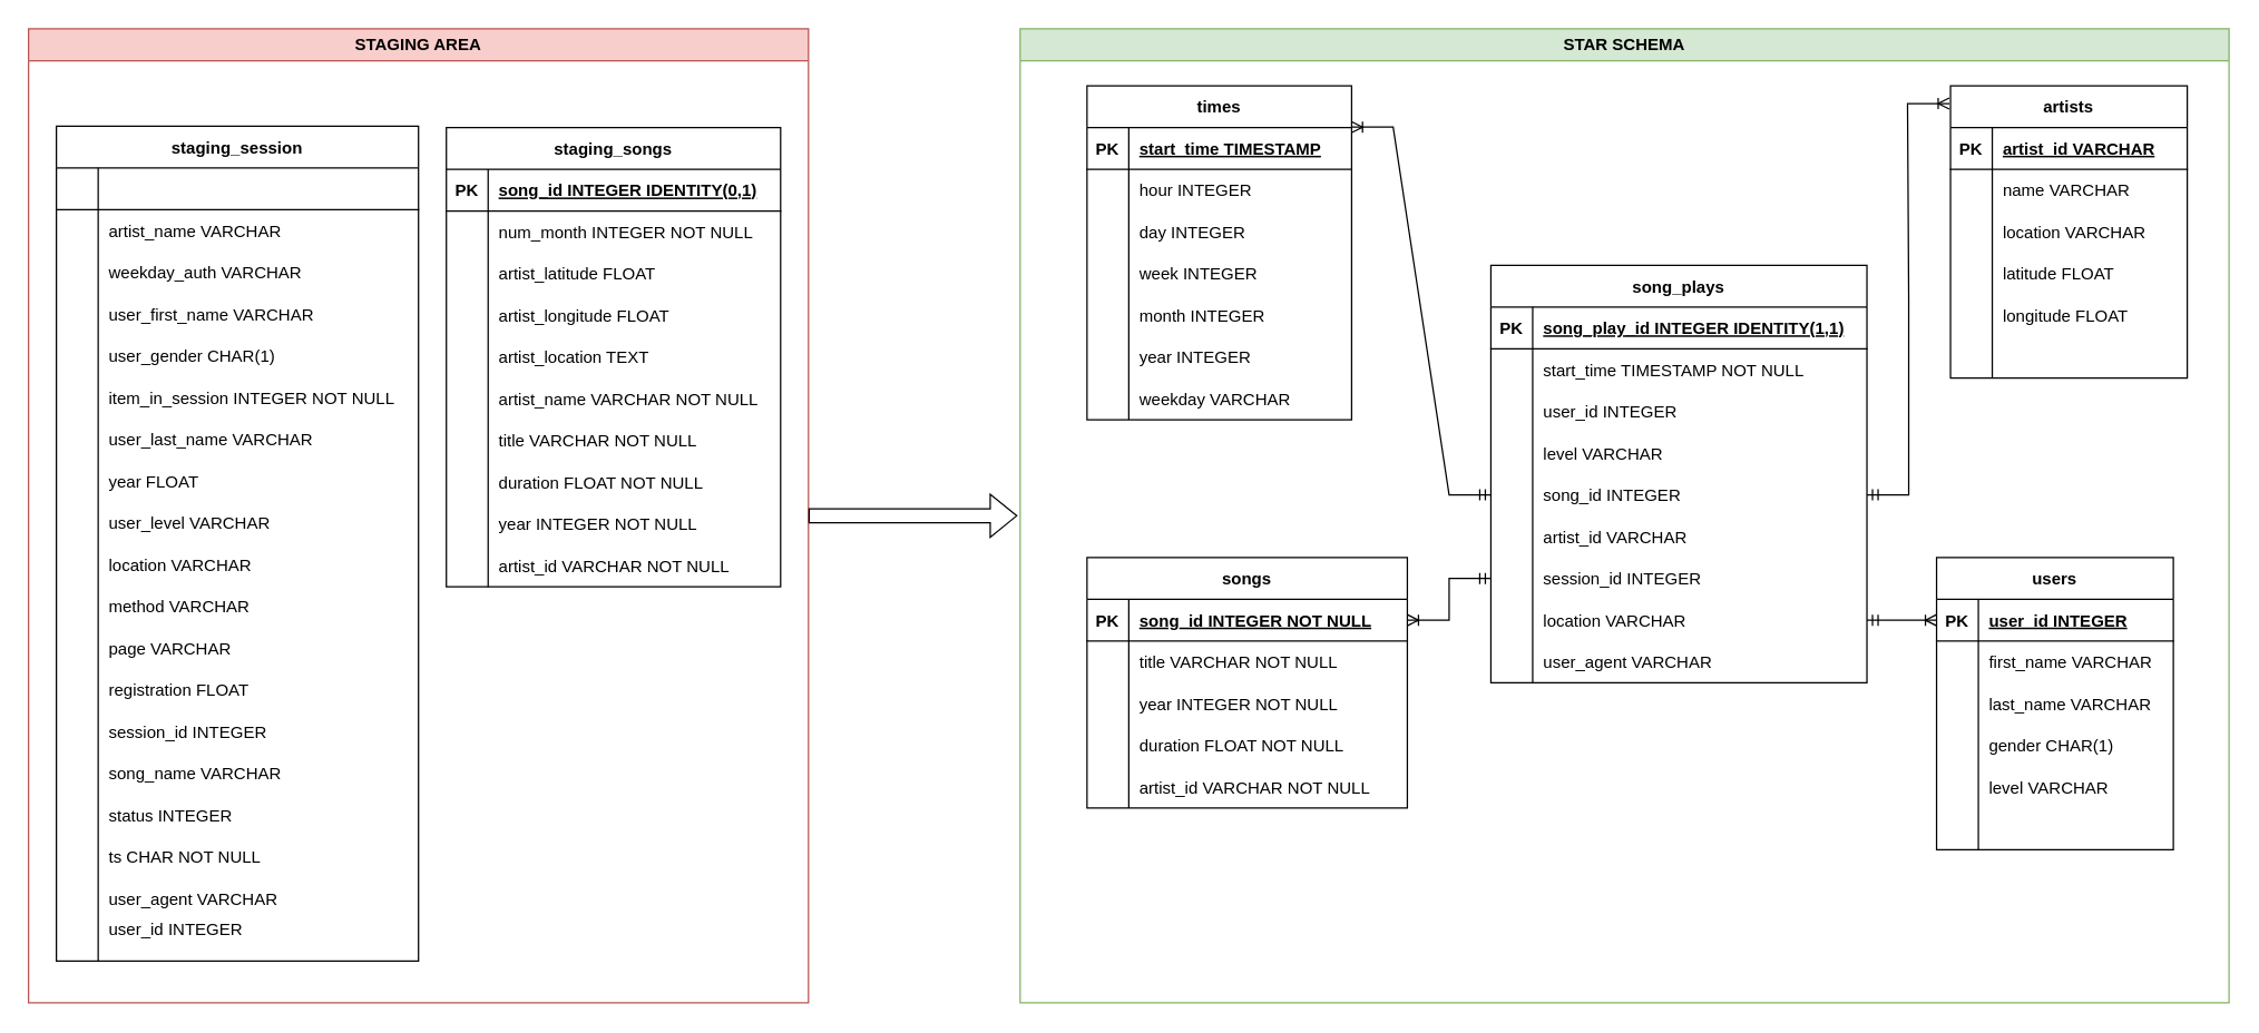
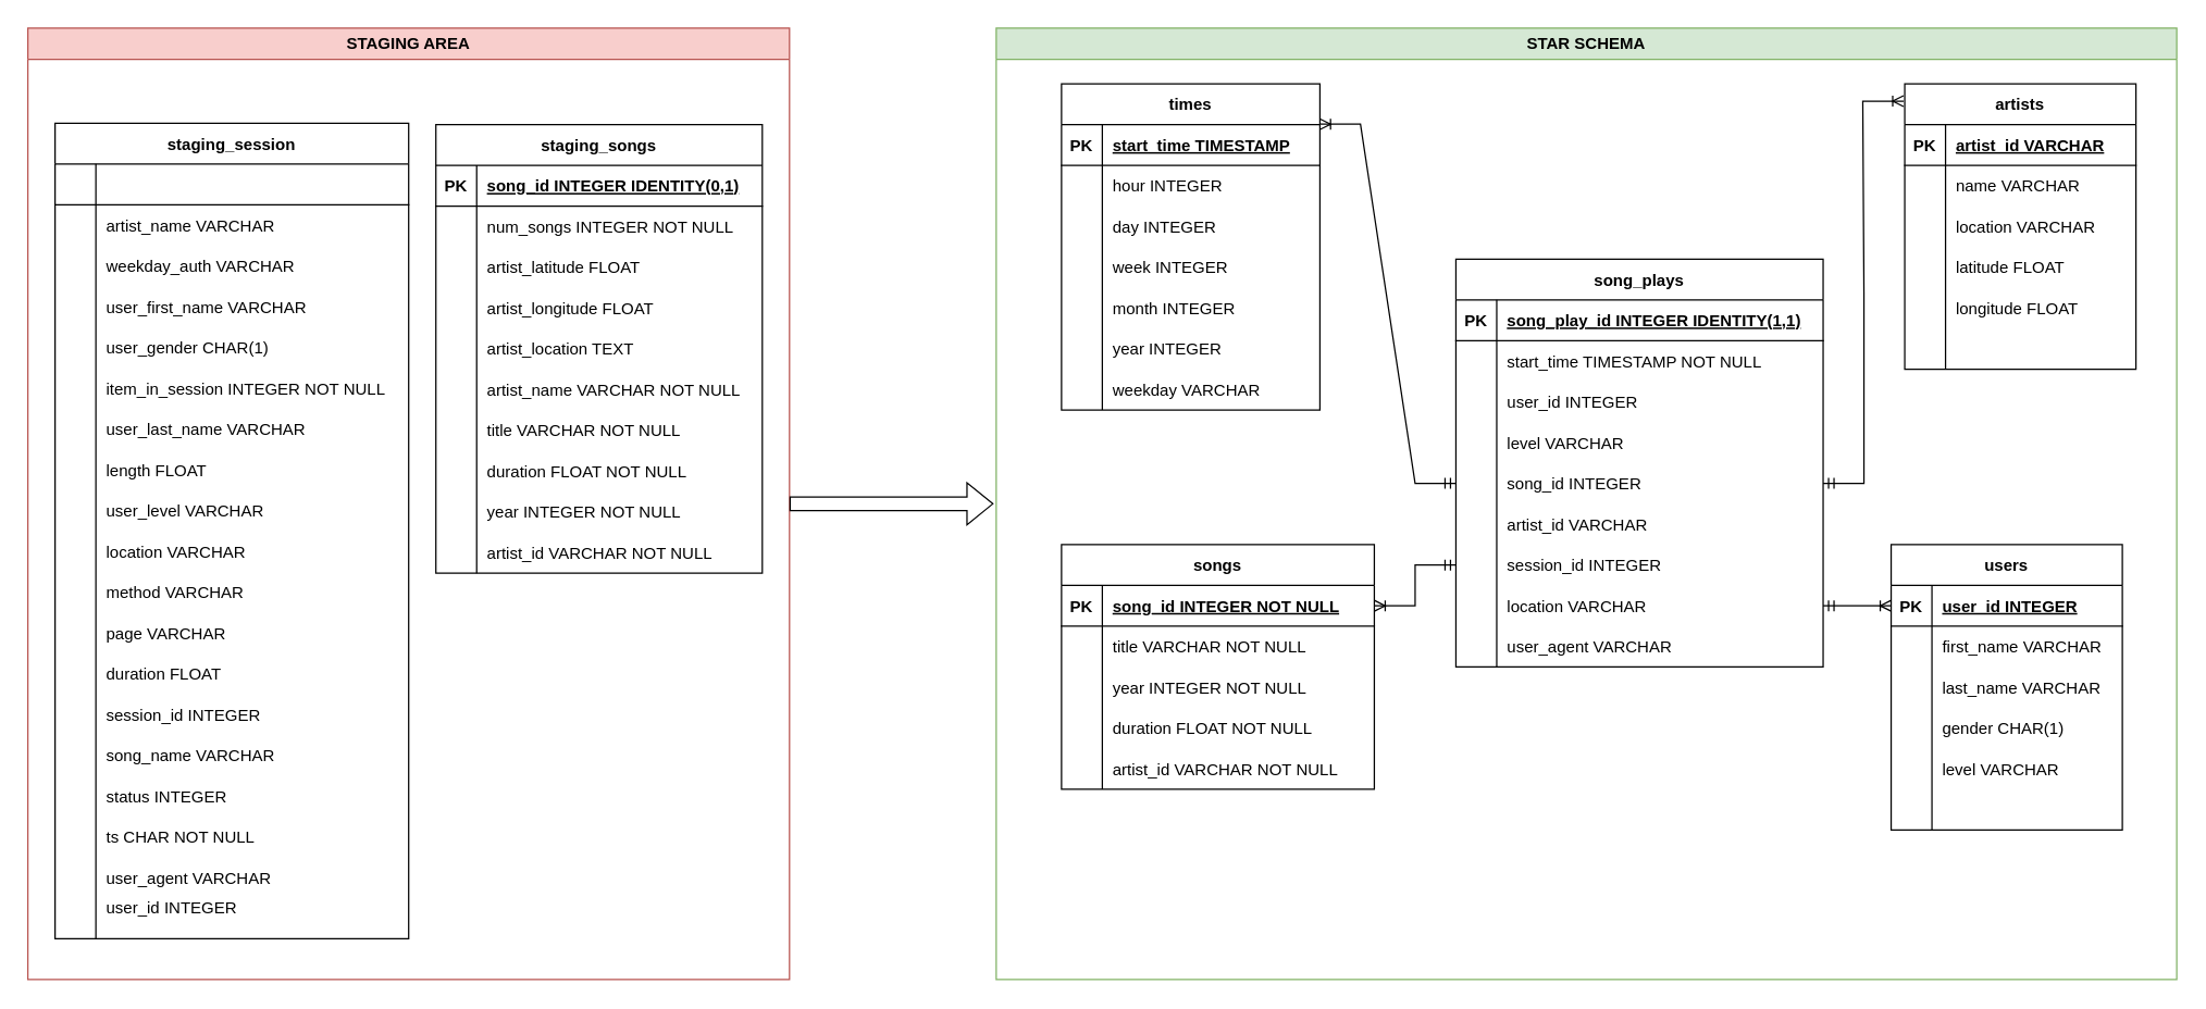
- <mxCell id="67" value="num_month INTEGER NOT NULL" style="shape=partialRectangle;overflow=hidden;connectable=0;fillColor=none;align=left;strokeColor=inherit;top=0;left=0;bottom=0;right=0;spacingLeft=6;" vertex="1" parent="65"><mxGeometry x="30" width="210" height="30" as="geometry"><mxRectangle width="210" height="30" as="alternateBounds" /></mxGeometry></mxCell>
+ <mxCell id="67" value="num_songs INTEGER NOT NULL" style="shape=partialRectangle;overflow=hidden;connectable=0;fillColor=none;align=left;strokeColor=inherit;top=0;left=0;bottom=0;right=0;spacingLeft=6;" vertex="1" parent="65"><mxGeometry x="30" width="210" height="30" as="geometry"><mxRectangle width="210" height="30" as="alternateBounds" /></mxGeometry></mxCell>
- <mxCell id="27" value="year FLOAT" style="shape=partialRectangle;overflow=hidden;connectable=0;fillColor=none;align=left;strokeColor=inherit;top=0;left=0;bottom=0;right=0;spacingLeft=6;" vertex="1" parent="25"><mxGeometry x="30" width="230" height="30" as="geometry"><mxRectangle width="230" height="30" as="alternateBounds" /></mxGeometry></mxCell>
+ <mxCell id="27" value="length FLOAT" style="shape=partialRectangle;overflow=hidden;connectable=0;fillColor=none;align=left;strokeColor=inherit;top=0;left=0;bottom=0;right=0;spacingLeft=6;" vertex="1" parent="25"><mxGeometry x="30" width="230" height="30" as="geometry"><mxRectangle width="230" height="30" as="alternateBounds" /></mxGeometry></mxCell>
- <mxCell id="42" value="registration FLOAT" style="shape=partialRectangle;overflow=hidden;connectable=0;fillColor=none;align=left;strokeColor=inherit;top=0;left=0;bottom=0;right=0;spacingLeft=6;" vertex="1" parent="40"><mxGeometry x="30" width="230" height="30" as="geometry"><mxRectangle width="230" height="30" as="alternateBounds" /></mxGeometry></mxCell>
+ <mxCell id="42" value="duration FLOAT" style="shape=partialRectangle;overflow=hidden;connectable=0;fillColor=none;align=left;strokeColor=inherit;top=0;left=0;bottom=0;right=0;spacingLeft=6;" vertex="1" parent="40"><mxGeometry x="30" width="230" height="30" as="geometry"><mxRectangle width="230" height="30" as="alternateBounds" /></mxGeometry></mxCell>
